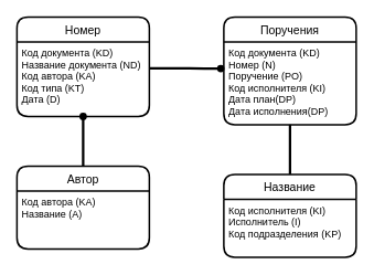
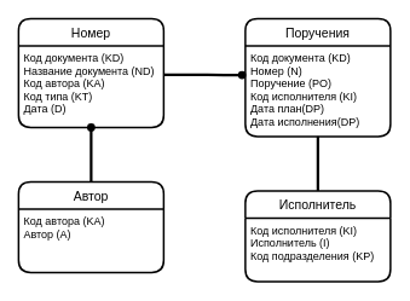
- <mxCell id="10" value="Название" style="swimlane;childLayout=stackLayout;horizontal=1;startSize=30;horizontalStack=0;fillColor=#FFFFFF;fontColor=#000000;rounded=1;fontSize=14;fontStyle=0;strokeWidth=2;resizeParent=0;resizeLast=1;shadow=0;dashed=0;align=center;" vertex="1" parent="1"><mxGeometry x="270" y="210" width="160" height="100" as="geometry"><mxRectangle x="60" y="100" width="70" height="30" as="alternateBounds" /></mxGeometry></mxCell>
+ <mxCell id="10" value="Исполнитель" style="swimlane;childLayout=stackLayout;horizontal=1;startSize=30;horizontalStack=0;fillColor=#FFFFFF;fontColor=#000000;rounded=1;fontSize=14;fontStyle=0;strokeWidth=2;resizeParent=0;resizeLast=1;shadow=0;dashed=0;align=center;" vertex="1" parent="1"><mxGeometry x="270" y="210" width="160" height="100" as="geometry"><mxRectangle x="60" y="100" width="70" height="30" as="alternateBounds" /></mxGeometry></mxCell>
- <mxCell id="8" value="Код автора (KA)&#10;Название (A)&#10;" style="align=left;strokeColor=none;fillColor=none;spacingLeft=4;fontSize=12;verticalAlign=top;resizable=0;rotatable=0;part=1;" vertex="1" parent="7"><mxGeometry y="30" width="160" height="70" as="geometry" /></mxCell>
+ <mxCell id="8" value="Код автора (KA)&#10;Автор (A)&#10;" style="align=left;strokeColor=none;fillColor=none;spacingLeft=4;fontSize=12;verticalAlign=top;resizable=0;rotatable=0;part=1;" vertex="1" parent="7"><mxGeometry y="30" width="160" height="70" as="geometry" /></mxCell>
